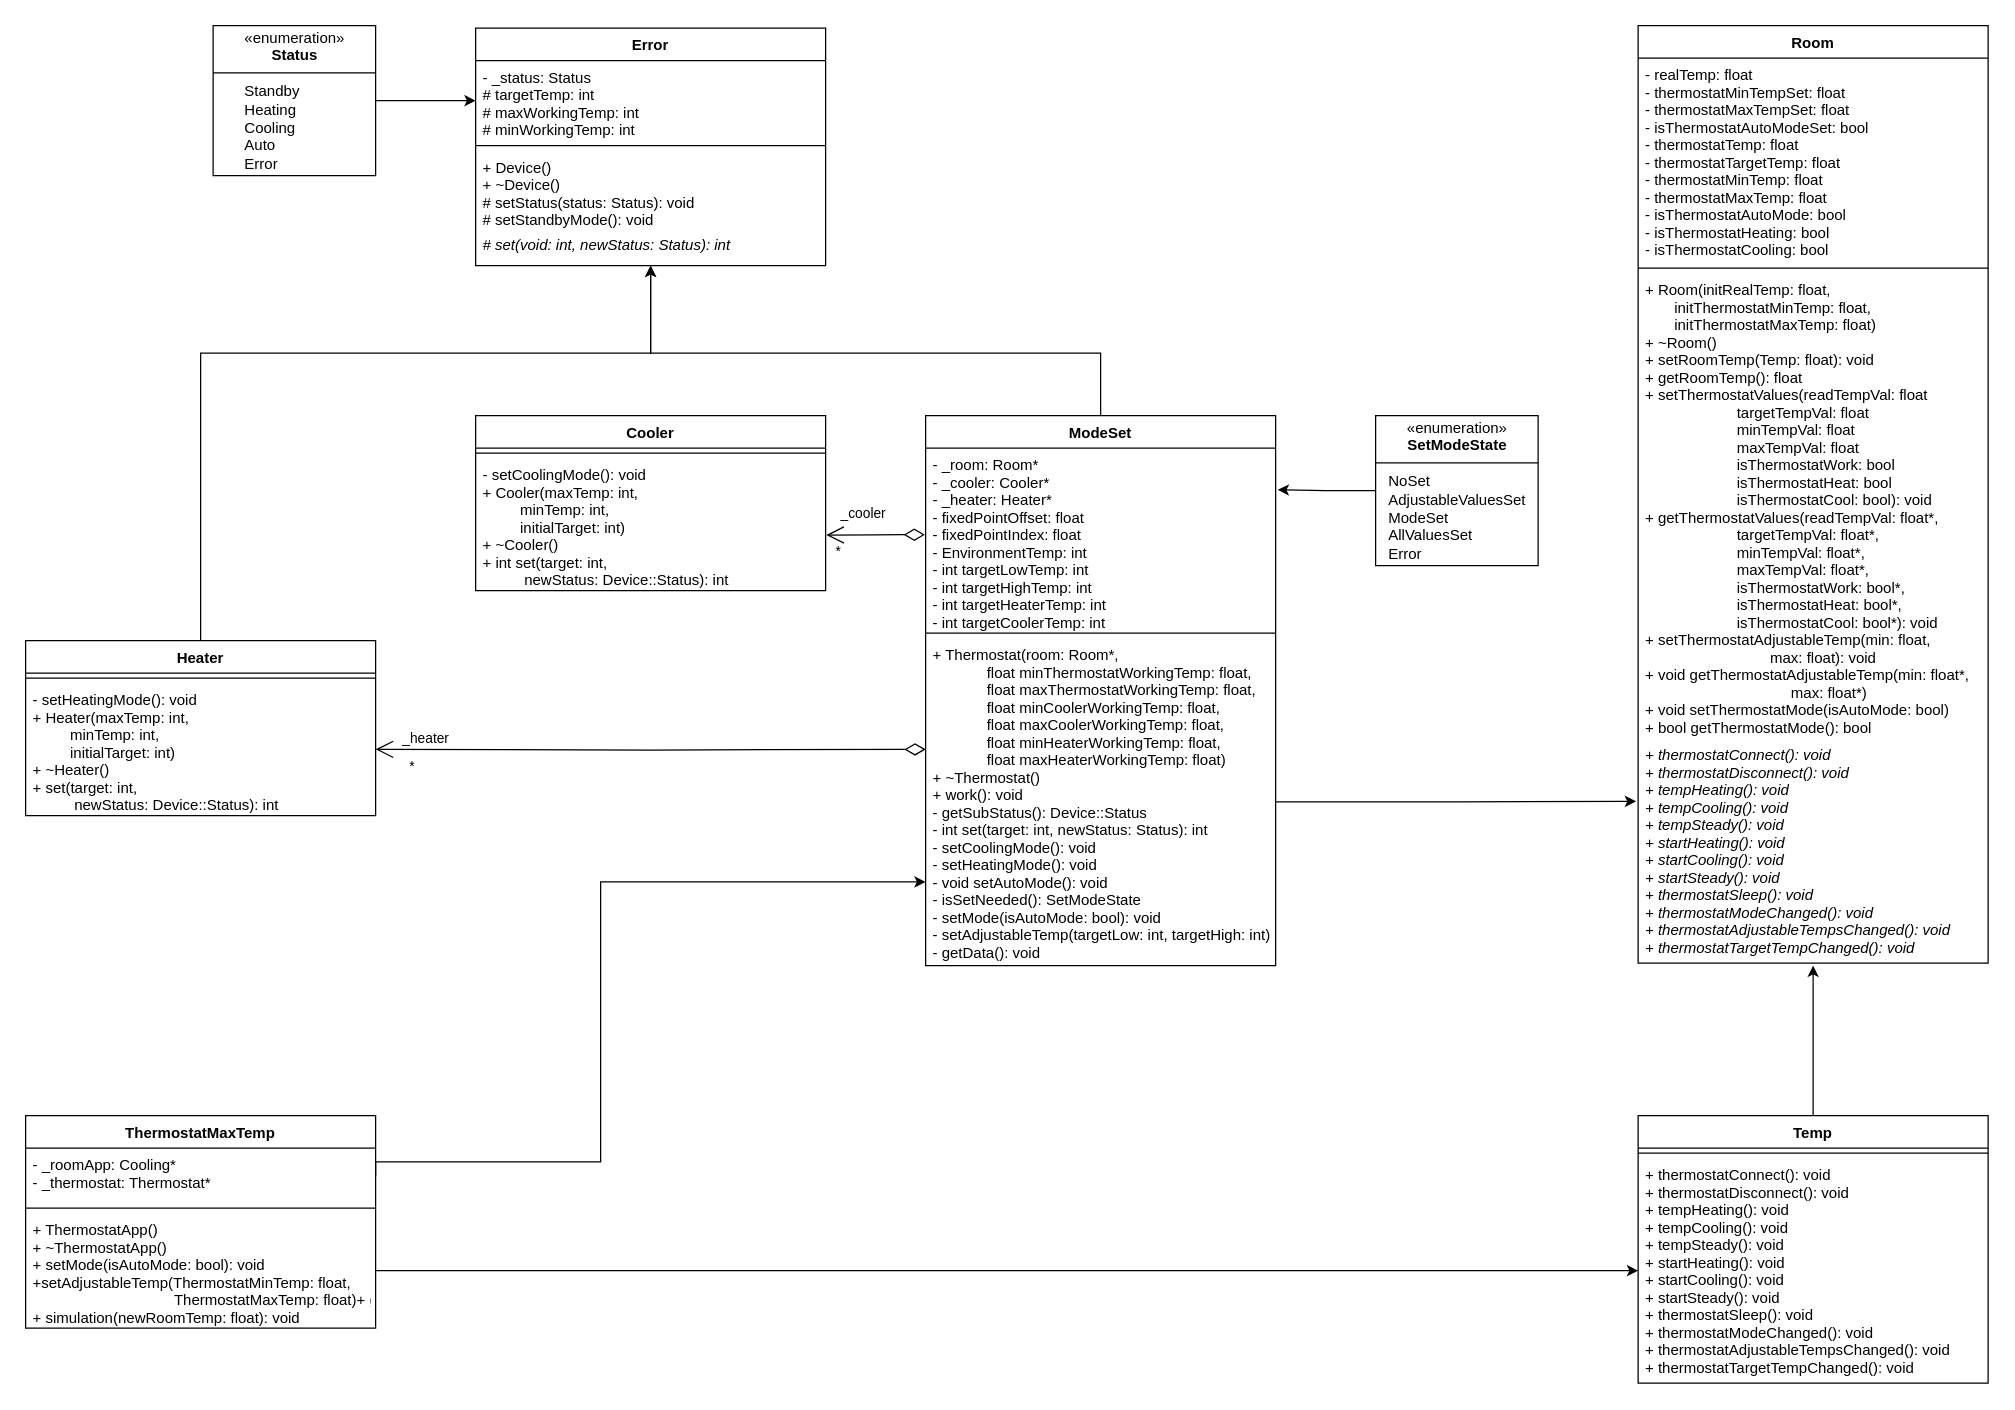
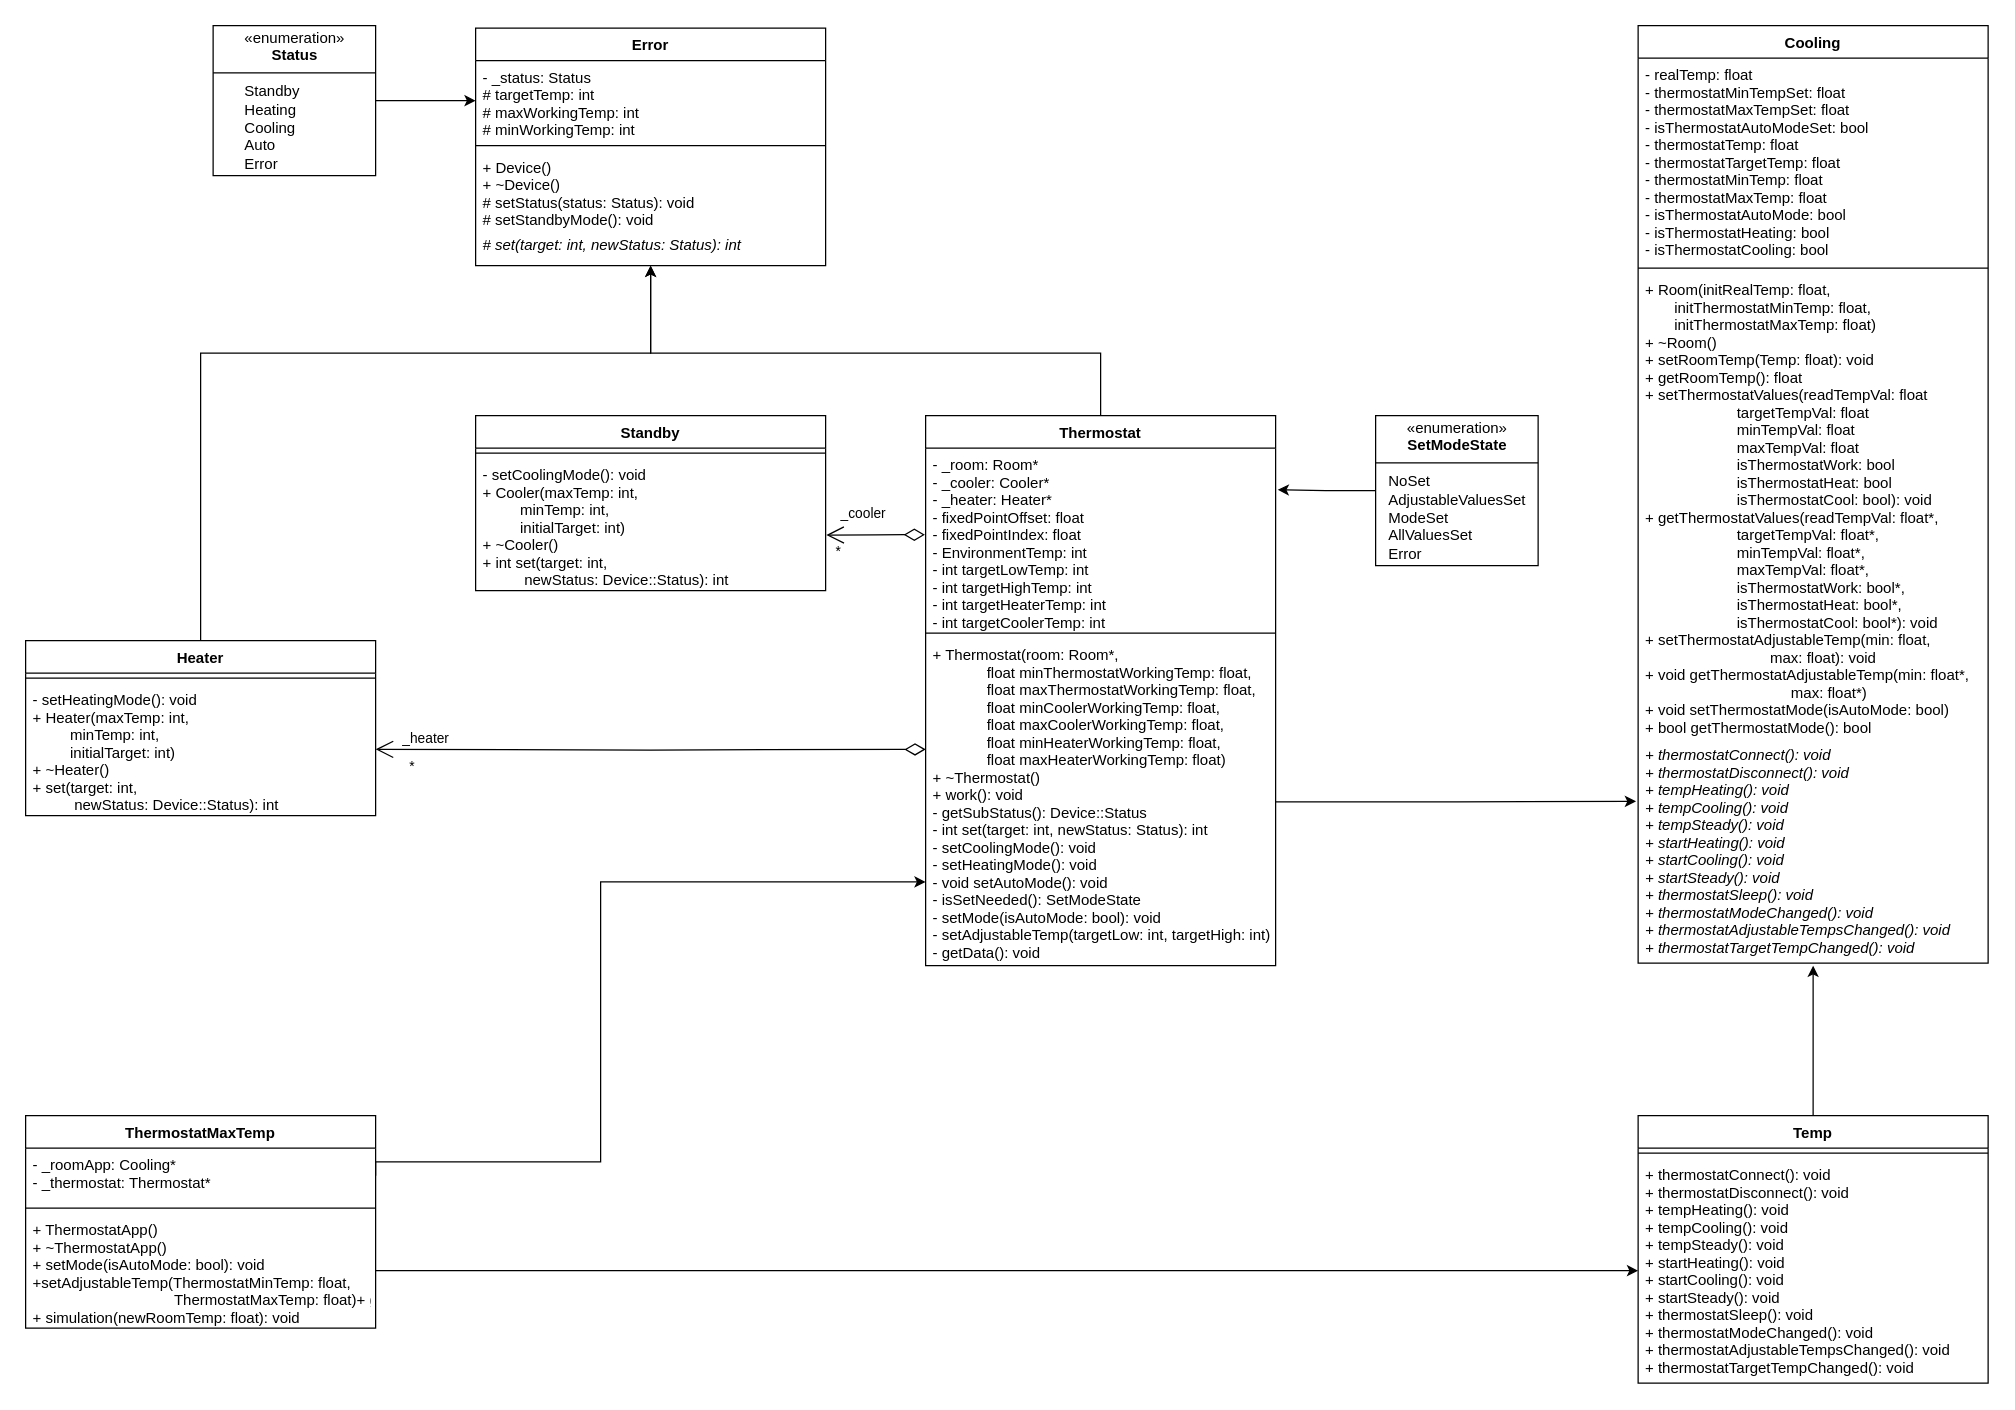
- <mxCell id="16" value="Room" style="swimlane;fontStyle=1;align=center;verticalAlign=top;childLayout=stackLayout;horizontal=1;startSize=26;horizontalStack=0;resizeParent=1;resizeParentMax=0;resizeLast=0;collapsible=1;marginBottom=0;" vertex="1" parent="1"><mxGeometry x="1310" y="20" width="280" height="750" as="geometry"><mxRectangle x="170" y="100" width="100" height="26" as="alternateBounds" /></mxGeometry></mxCell>
+ <mxCell id="16" value="Cooling" style="swimlane;fontStyle=1;align=center;verticalAlign=top;childLayout=stackLayout;horizontal=1;startSize=26;horizontalStack=0;resizeParent=1;resizeParentMax=0;resizeLast=0;collapsible=1;marginBottom=0;" vertex="1" parent="1"><mxGeometry x="1310" y="20" width="280" height="750" as="geometry"><mxRectangle x="170" y="100" width="100" height="26" as="alternateBounds" /></mxGeometry></mxCell>
- <mxCell id="6" value="# set(void: int, newStatus: Status): int&#10;" style="text;strokeColor=none;fillColor=none;align=left;verticalAlign=top;spacingLeft=4;spacingRight=4;overflow=hidden;rotatable=0;points=[[0,0.5],[1,0.5]];portConstraint=eastwest;fontStyle=2" vertex="1" parent="2"><mxGeometry y="160" width="280" height="30" as="geometry" /></mxCell>
+ <mxCell id="6" value="# set(target: int, newStatus: Status): int&#10;" style="text;strokeColor=none;fillColor=none;align=left;verticalAlign=top;spacingLeft=4;spacingRight=4;overflow=hidden;rotatable=0;points=[[0,0.5],[1,0.5]];portConstraint=eastwest;fontStyle=2" vertex="1" parent="2"><mxGeometry y="160" width="280" height="30" as="geometry" /></mxCell>
- <mxCell id="31" value="Cooler " style="swimlane;fontStyle=1;align=center;verticalAlign=top;childLayout=stackLayout;horizontal=1;startSize=26;horizontalStack=0;resizeParent=1;resizeParentMax=0;resizeLast=0;collapsible=1;marginBottom=0;" vertex="1" parent="1"><mxGeometry x="380" y="332" width="280" height="140" as="geometry"><mxRectangle x="170" y="100" width="100" height="26" as="alternateBounds" /></mxGeometry></mxCell>
+ <mxCell id="31" value="Standby " style="swimlane;fontStyle=1;align=center;verticalAlign=top;childLayout=stackLayout;horizontal=1;startSize=26;horizontalStack=0;resizeParent=1;resizeParentMax=0;resizeLast=0;collapsible=1;marginBottom=0;" vertex="1" parent="1"><mxGeometry x="380" y="332" width="280" height="140" as="geometry"><mxRectangle x="170" y="100" width="100" height="26" as="alternateBounds" /></mxGeometry></mxCell>
- <mxCell id="12" value="ModeSet" style="swimlane;fontStyle=1;align=center;verticalAlign=top;childLayout=stackLayout;horizontal=1;startSize=26;horizontalStack=0;resizeParent=1;resizeParentMax=0;resizeLast=0;collapsible=1;marginBottom=0;" vertex="1" parent="1"><mxGeometry x="740" y="332" width="280" height="440" as="geometry"><mxRectangle x="170" y="100" width="100" height="26" as="alternateBounds" /></mxGeometry></mxCell>
+ <mxCell id="12" value="Thermostat" style="swimlane;fontStyle=1;align=center;verticalAlign=top;childLayout=stackLayout;horizontal=1;startSize=26;horizontalStack=0;resizeParent=1;resizeParentMax=0;resizeLast=0;collapsible=1;marginBottom=0;" vertex="1" parent="1"><mxGeometry x="740" y="332" width="280" height="440" as="geometry"><mxRectangle x="170" y="100" width="100" height="26" as="alternateBounds" /></mxGeometry></mxCell>
